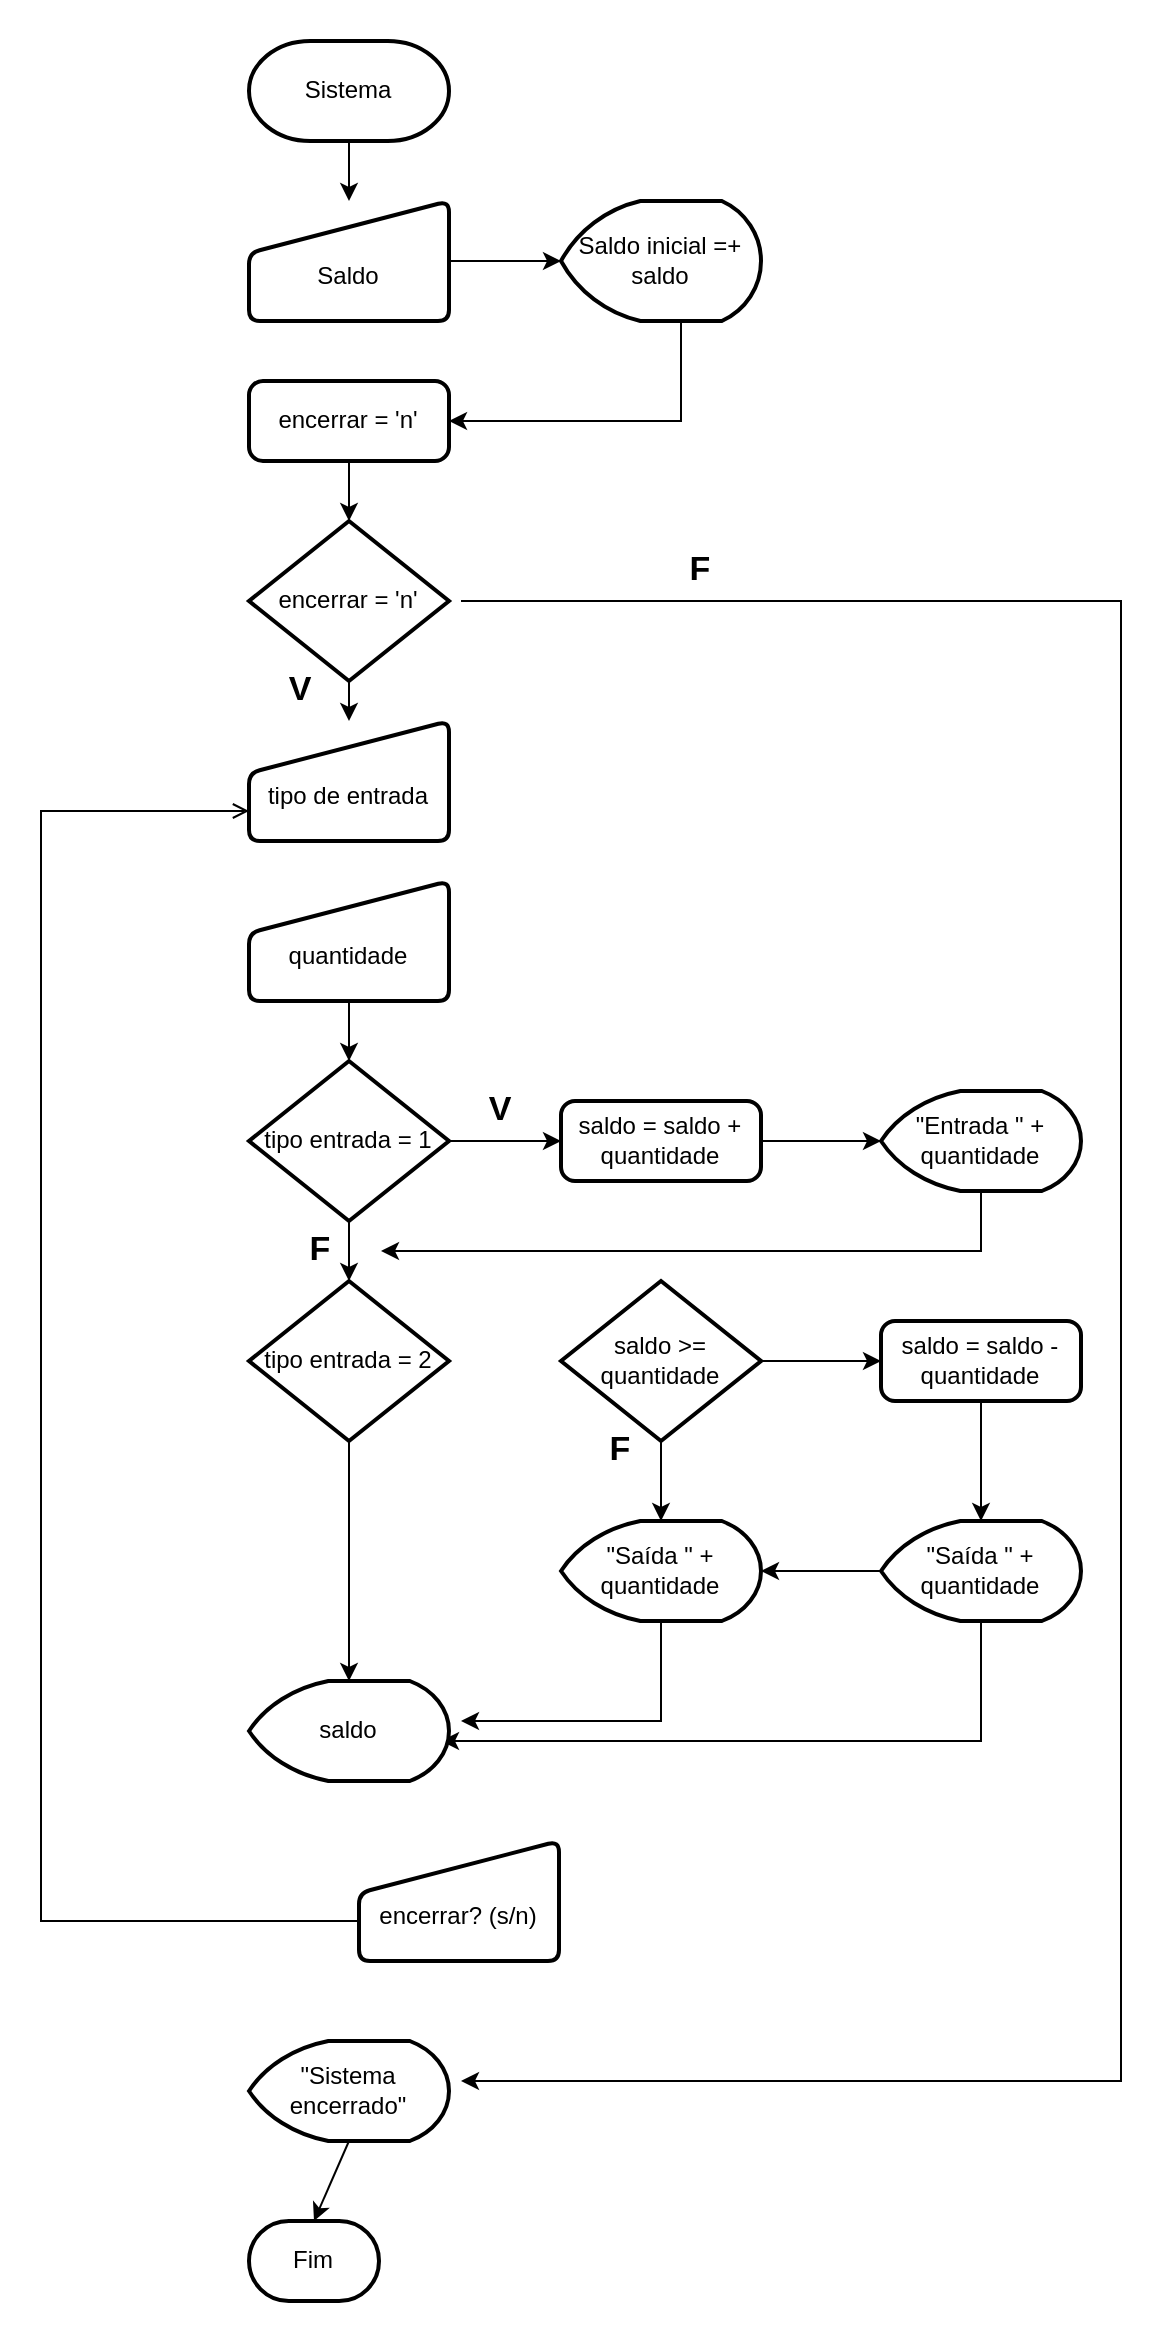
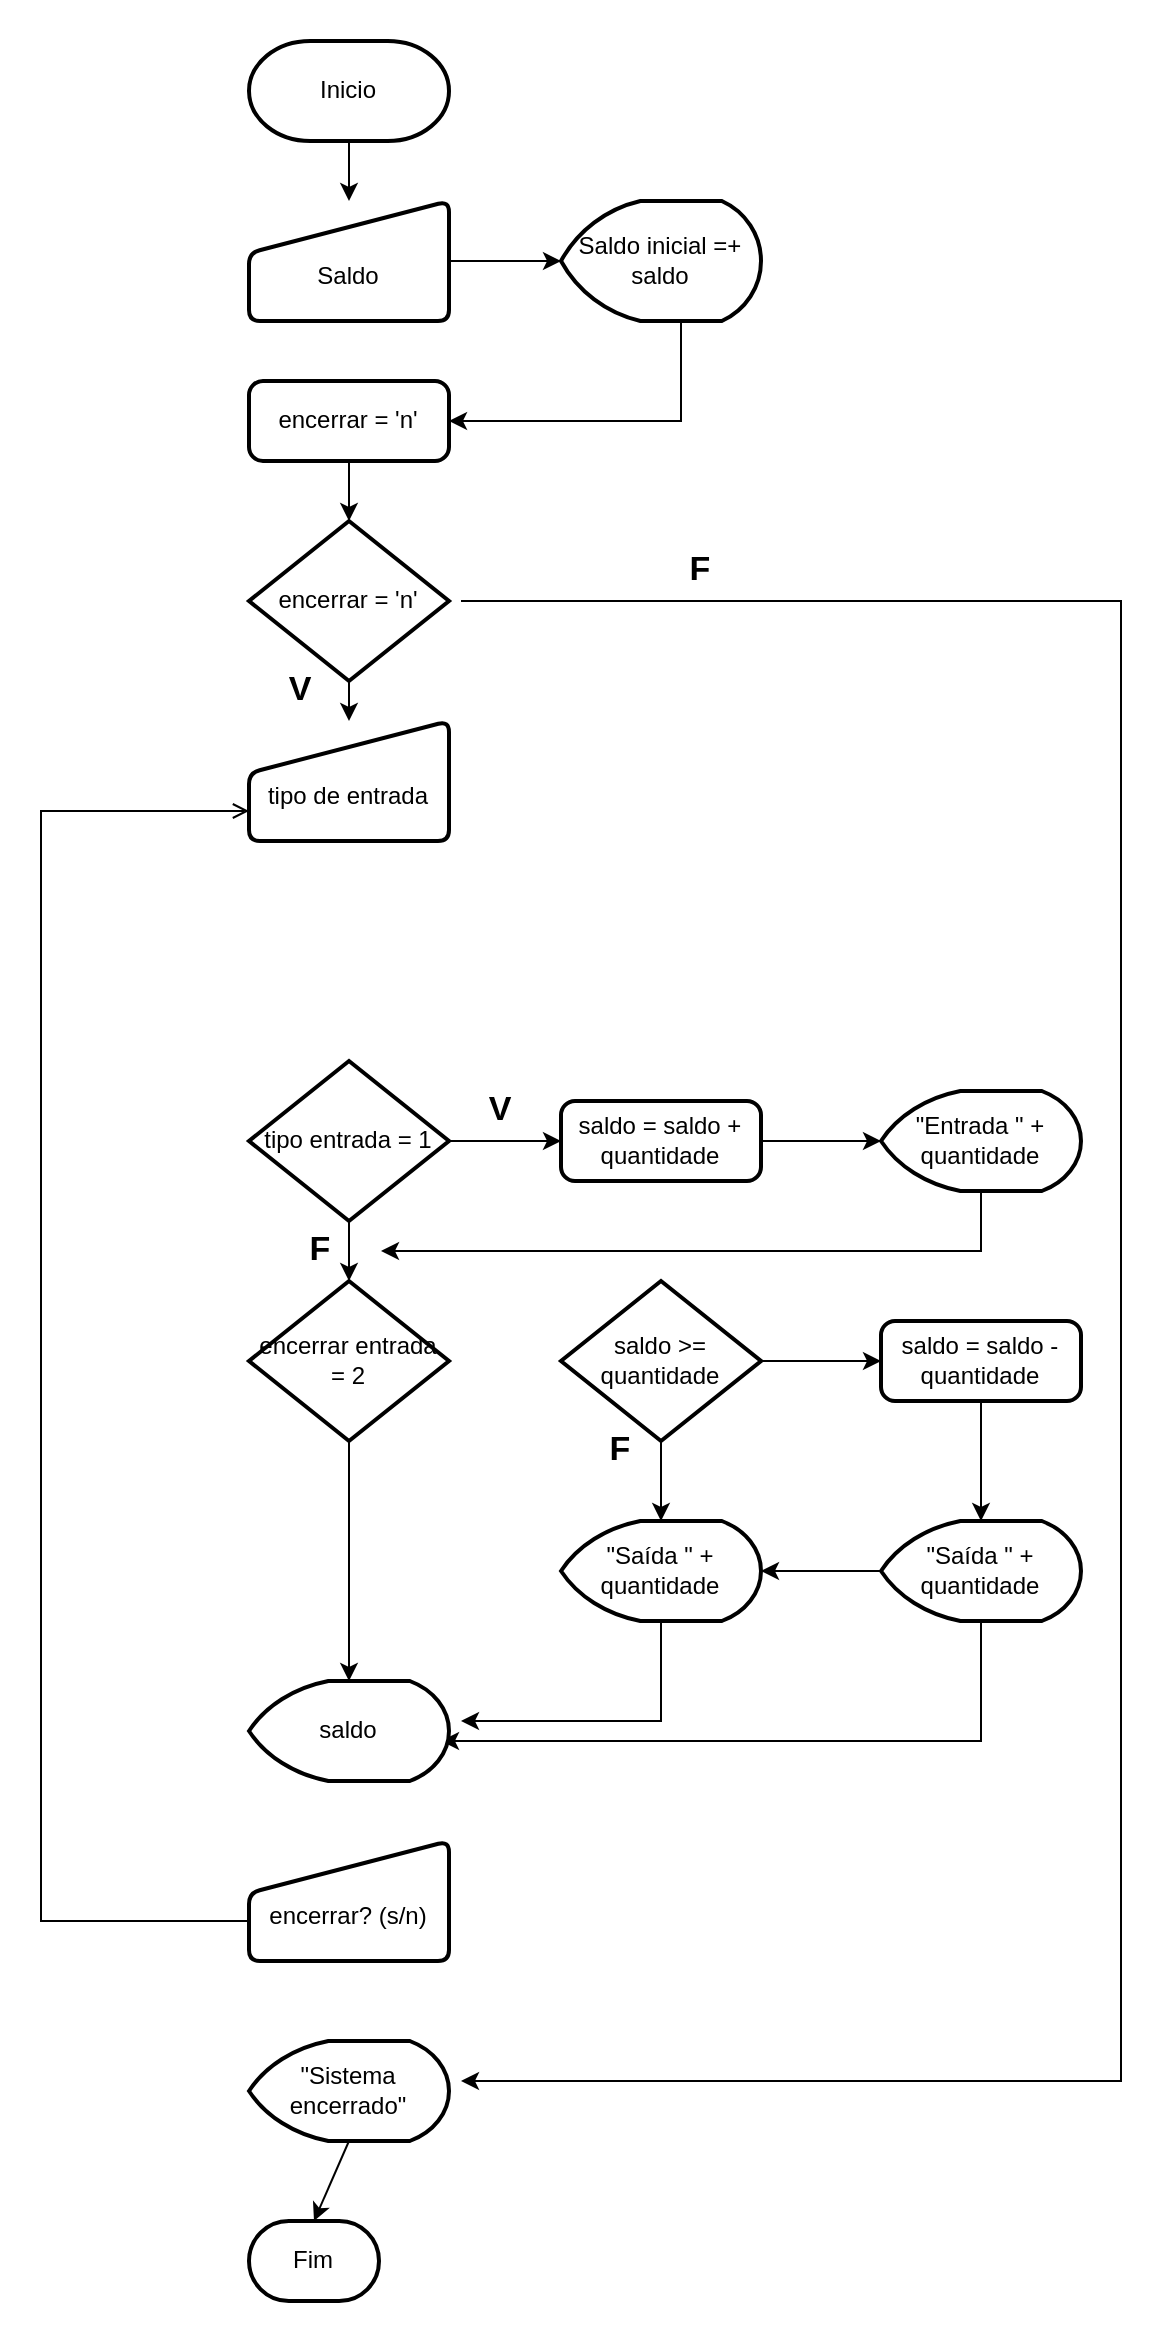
- <mxCell id="3" value="Sistema" style="strokeWidth=2;html=1;shape=mxgraph.flowchart.terminator;whiteSpace=wrap;" vertex="1" parent="1"><mxGeometry x="124" y="20" width="100" height="50" as="geometry" /></mxCell>
+ <mxCell id="3" value="Inicio" style="strokeWidth=2;html=1;shape=mxgraph.flowchart.terminator;whiteSpace=wrap;" vertex="1" parent="1"><mxGeometry x="124" y="20" width="100" height="50" as="geometry" /></mxCell>
- <mxCell id="16" value="&lt;br&gt;quantidade" style="html=1;strokeWidth=2;shape=manualInput;whiteSpace=wrap;rounded=1;size=26;arcSize=11;" vertex="1" parent="1"><mxGeometry x="124" y="440" width="100" height="60" as="geometry" /></mxCell>
- <mxCell id="15" style="edgeStyle=orthogonalEdgeStyle;rounded=0;orthogonalLoop=1;jettySize=auto;html=1;entryX=0.5;entryY=0;entryDx=0;entryDy=0;entryPerimeter=0;fontSize=17;" edge="1" parent="1" source="16" target="18"><mxGeometry relative="1" as="geometry" /></mxCell>
- <mxCell id="32" value="tipo entrada = 2" style="strokeWidth=2;html=1;shape=mxgraph.flowchart.decision;whiteSpace=wrap;" vertex="1" parent="1"><mxGeometry x="124" y="640" width="100" height="80" as="geometry" /></mxCell>
+ <mxCell id="32" value="encerrar entrada = 2" style="strokeWidth=2;html=1;shape=mxgraph.flowchart.decision;whiteSpace=wrap;" vertex="1" parent="1"><mxGeometry x="124" y="640" width="100" height="80" as="geometry" /></mxCell>
- <mxCell id="42" value="&lt;br&gt;encerrar? (s/n)" style="html=1;strokeWidth=2;shape=manualInput;whiteSpace=wrap;rounded=1;size=26;arcSize=11;" vertex="1" parent="1"><mxGeometry x="179" y="920" width="100" height="60" as="geometry" /></mxCell>
+ <mxCell id="42" value="&lt;br&gt;encerrar? (s/n)" style="html=1;strokeWidth=2;shape=manualInput;whiteSpace=wrap;rounded=1;size=26;arcSize=11;" vertex="1" parent="1"><mxGeometry x="124" y="920" width="100" height="60" as="geometry" /></mxCell>
